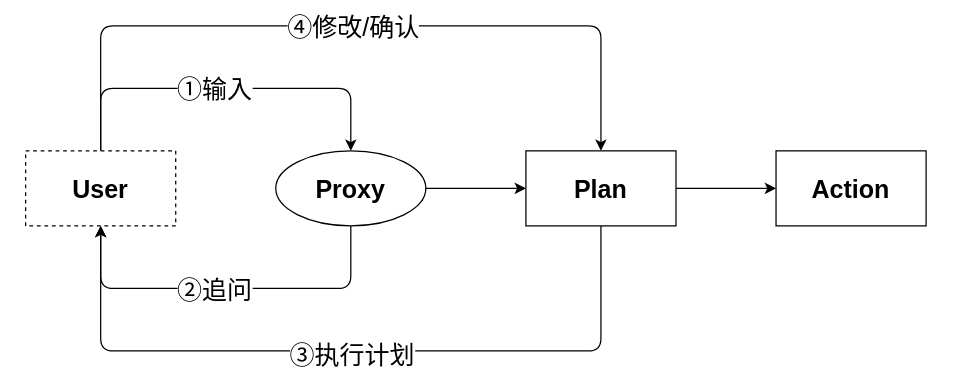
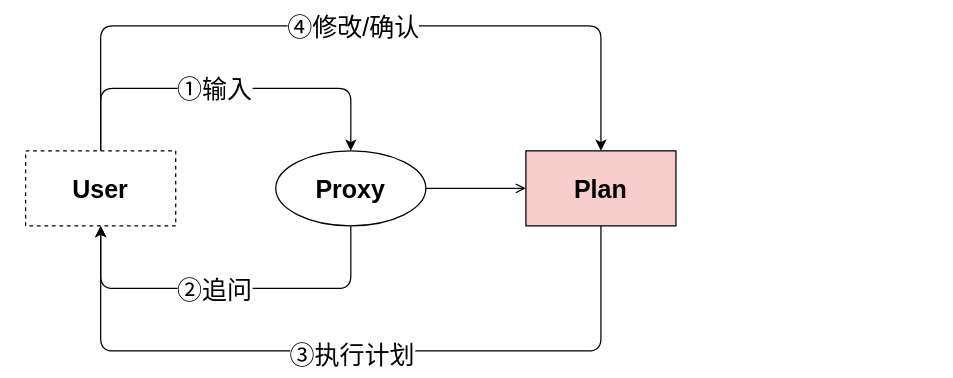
- <mxCell id="9" value="" style="edgeStyle=none;html=1;fontSize=20;fontStyle=1" parent="1" source="10" target="14" edge="1"><mxGeometry relative="1" as="geometry" /></mxCell>
+ <mxCell id="9" value="" style="edgeStyle=none;html=1;fontSize=20;fontStyle=1;endArrow=open;" parent="1" source="10" target="14" edge="1"><mxGeometry relative="1" as="geometry" /></mxCell>
- <mxCell id="14" value="Plan" style="whiteSpace=wrap;html=1;fontSize=20;rounded=0;fontStyle=1" parent="1" vertex="1"><mxGeometry x="420" y="120" width="120" height="60" as="geometry" /></mxCell>
+ <mxCell id="14" value="Plan" style="whiteSpace=wrap;html=1;fontSize=20;rounded=0;fontStyle=1;fillColor=#f8cecc;" parent="1" vertex="1"><mxGeometry x="420" y="120" width="120" height="60" as="geometry" /></mxCell>
- <mxCell id="13" value="" style="edgeStyle=none;html=1;fontSize=20;fontStyle=1" parent="1" source="14" target="15" edge="1"><mxGeometry relative="1" as="geometry" /></mxCell>
- <mxCell id="15" value="Action" style="whiteSpace=wrap;html=1;fontSize=20;rounded=0;fontStyle=1" parent="1" vertex="1"><mxGeometry x="620" y="120" width="120" height="60" as="geometry" /></mxCell>
